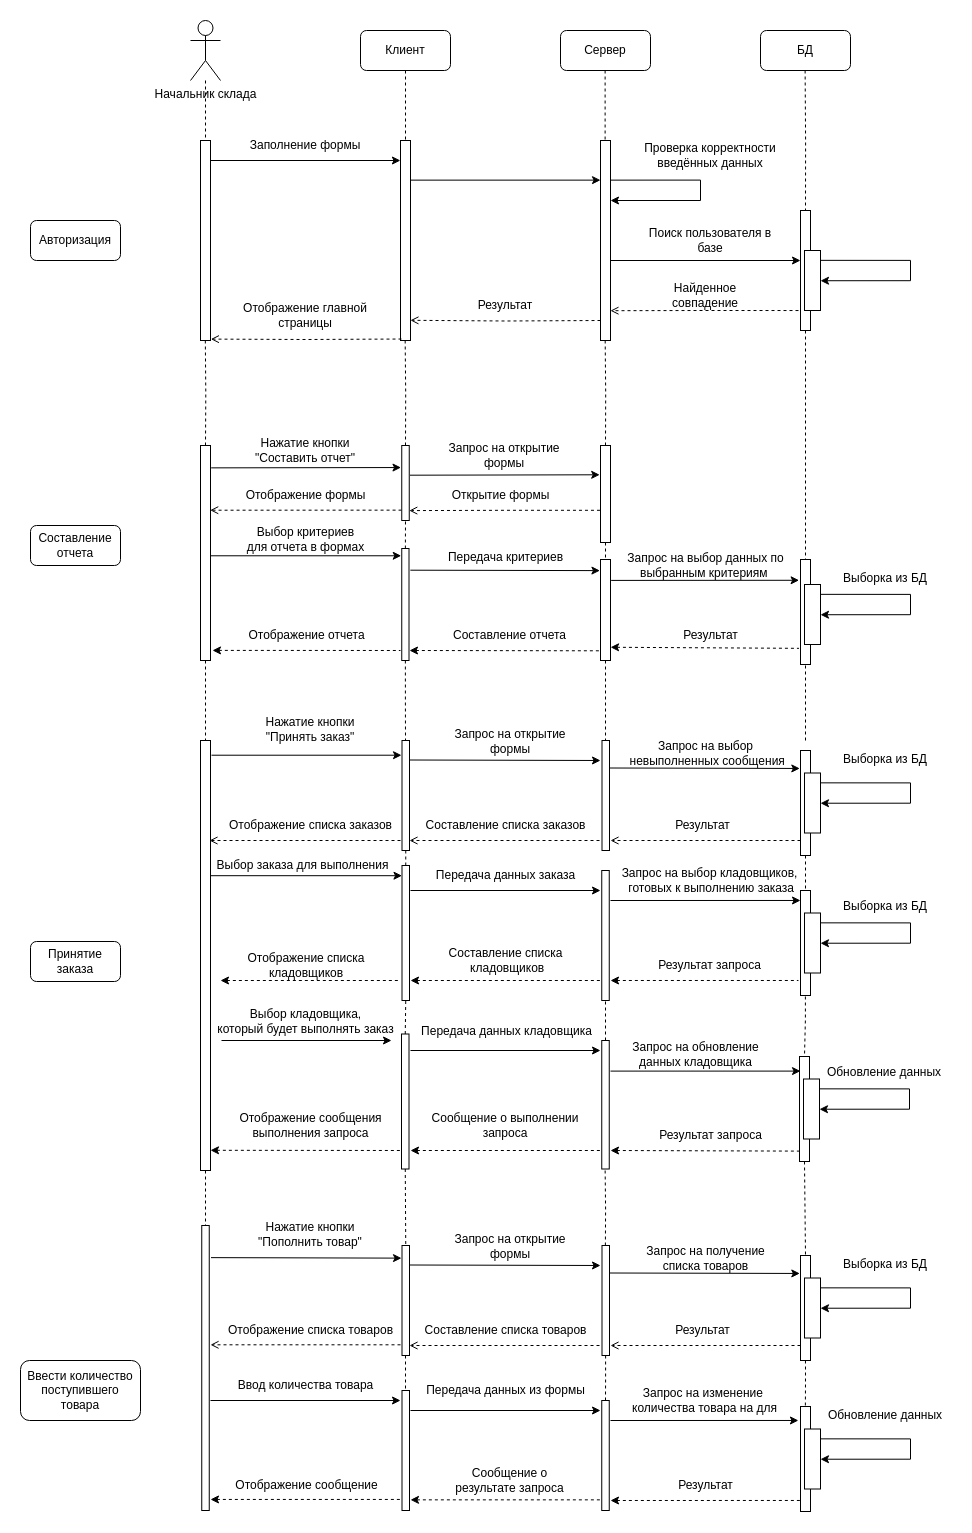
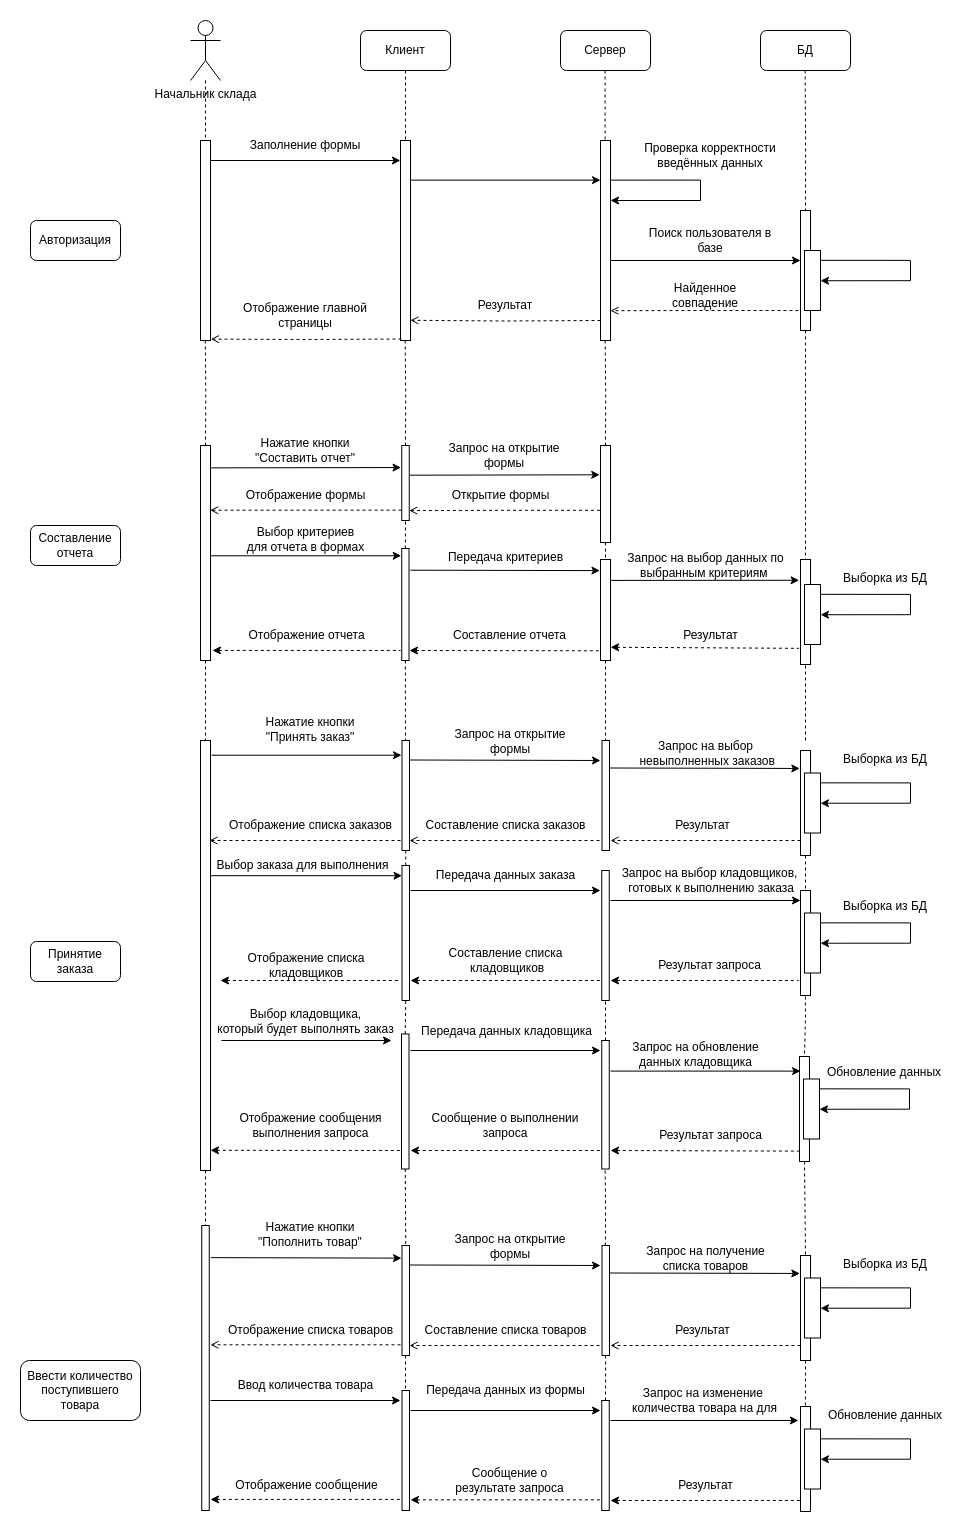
- <mxCell id="84" value="Запрос на выбор&lt;br&gt;&amp;nbsp;невыполненных сообщения" style="text;html=1;align=center;verticalAlign=middle;resizable=0;points=[];autosize=1;strokeColor=none;fillColor=none;" vertex="1" parent="1"><mxGeometry x="625" y="732.5" width="160" height="40" as="geometry" /></mxCell>
+ <mxCell id="84" value="Запрос на выбор&lt;br&gt;&amp;nbsp;невыполненных заказов" style="text;html=1;align=center;verticalAlign=middle;resizable=0;points=[];autosize=1;strokeColor=none;fillColor=none;" vertex="1" parent="1"><mxGeometry x="625" y="732.5" width="160" height="40" as="geometry" /></mxCell>
